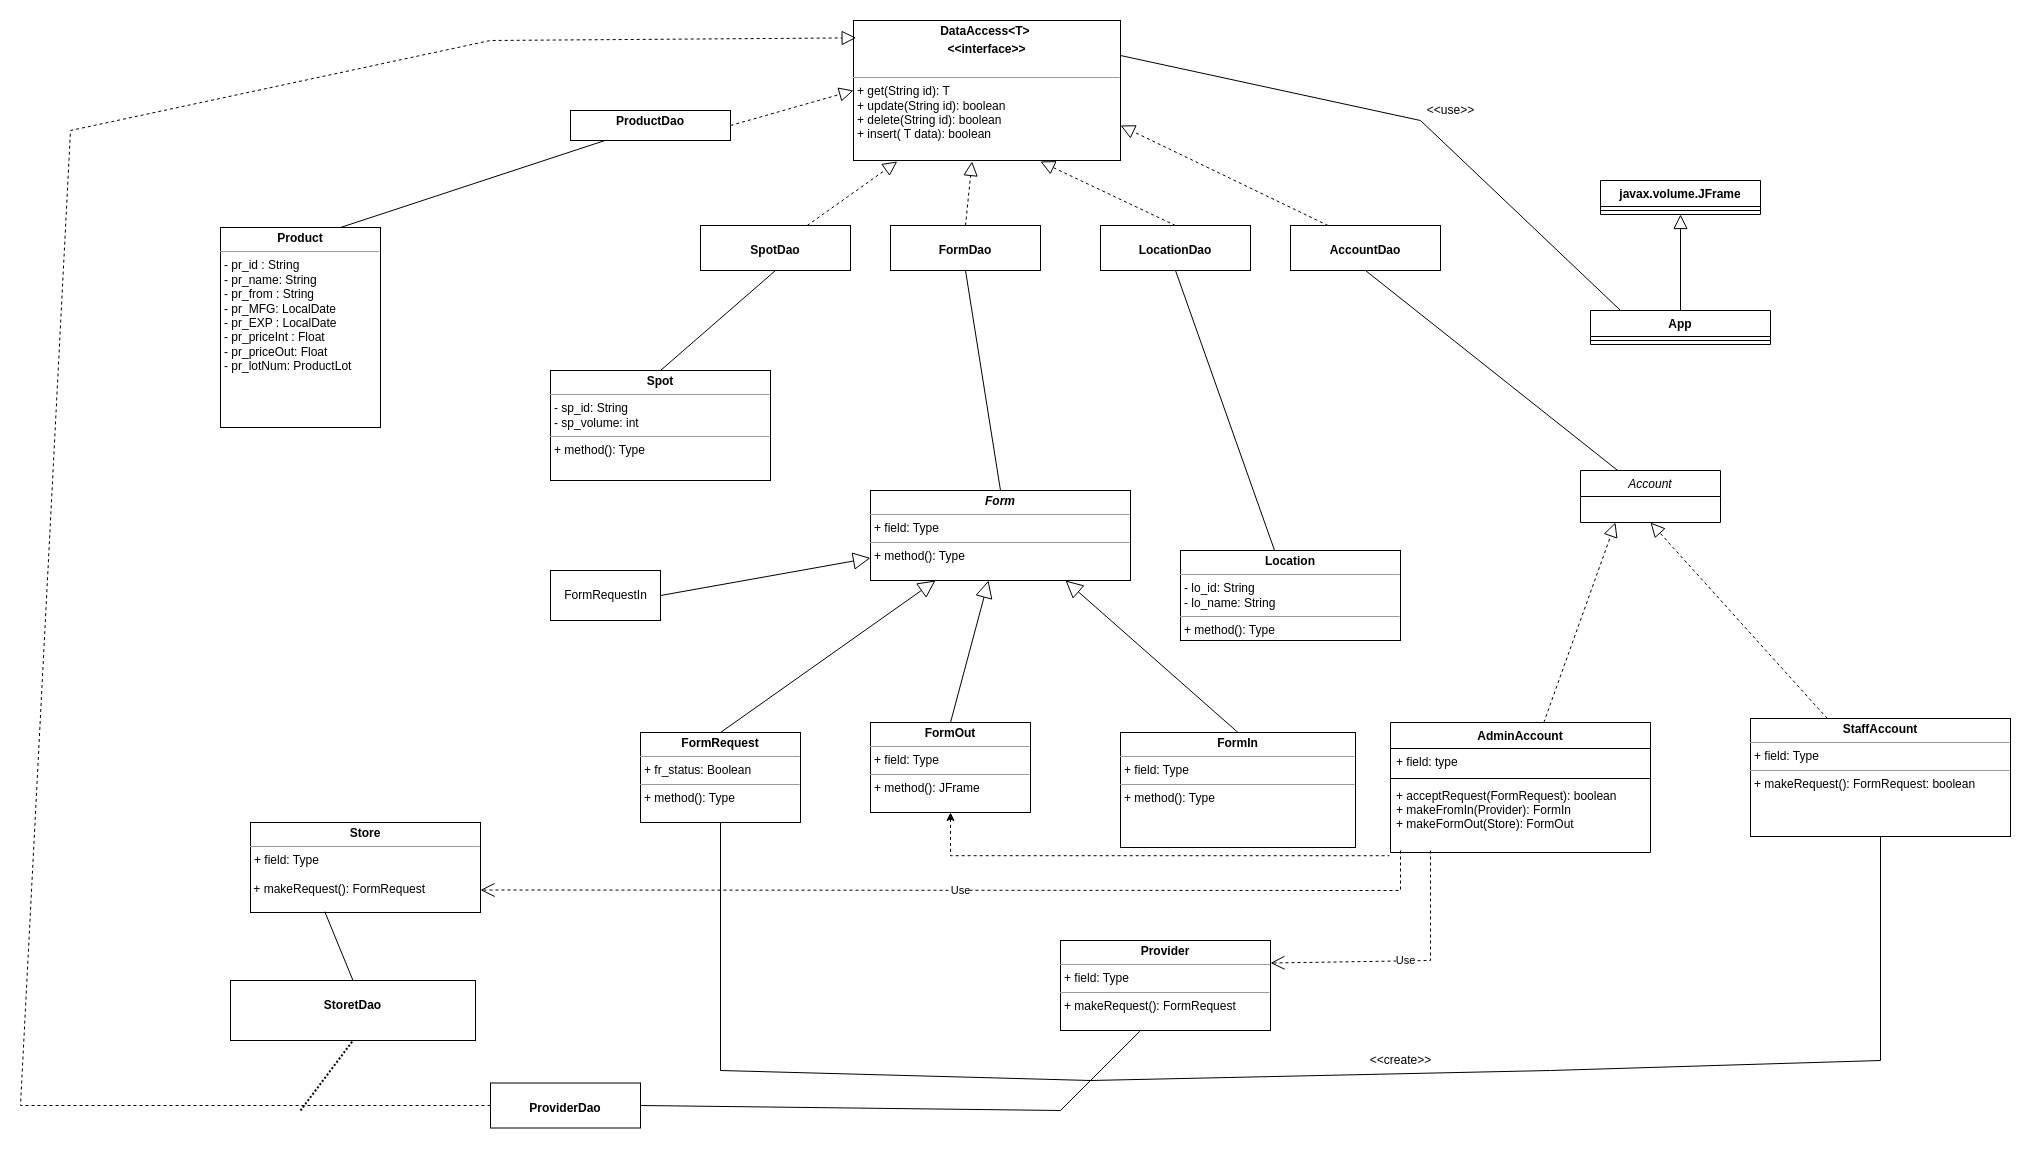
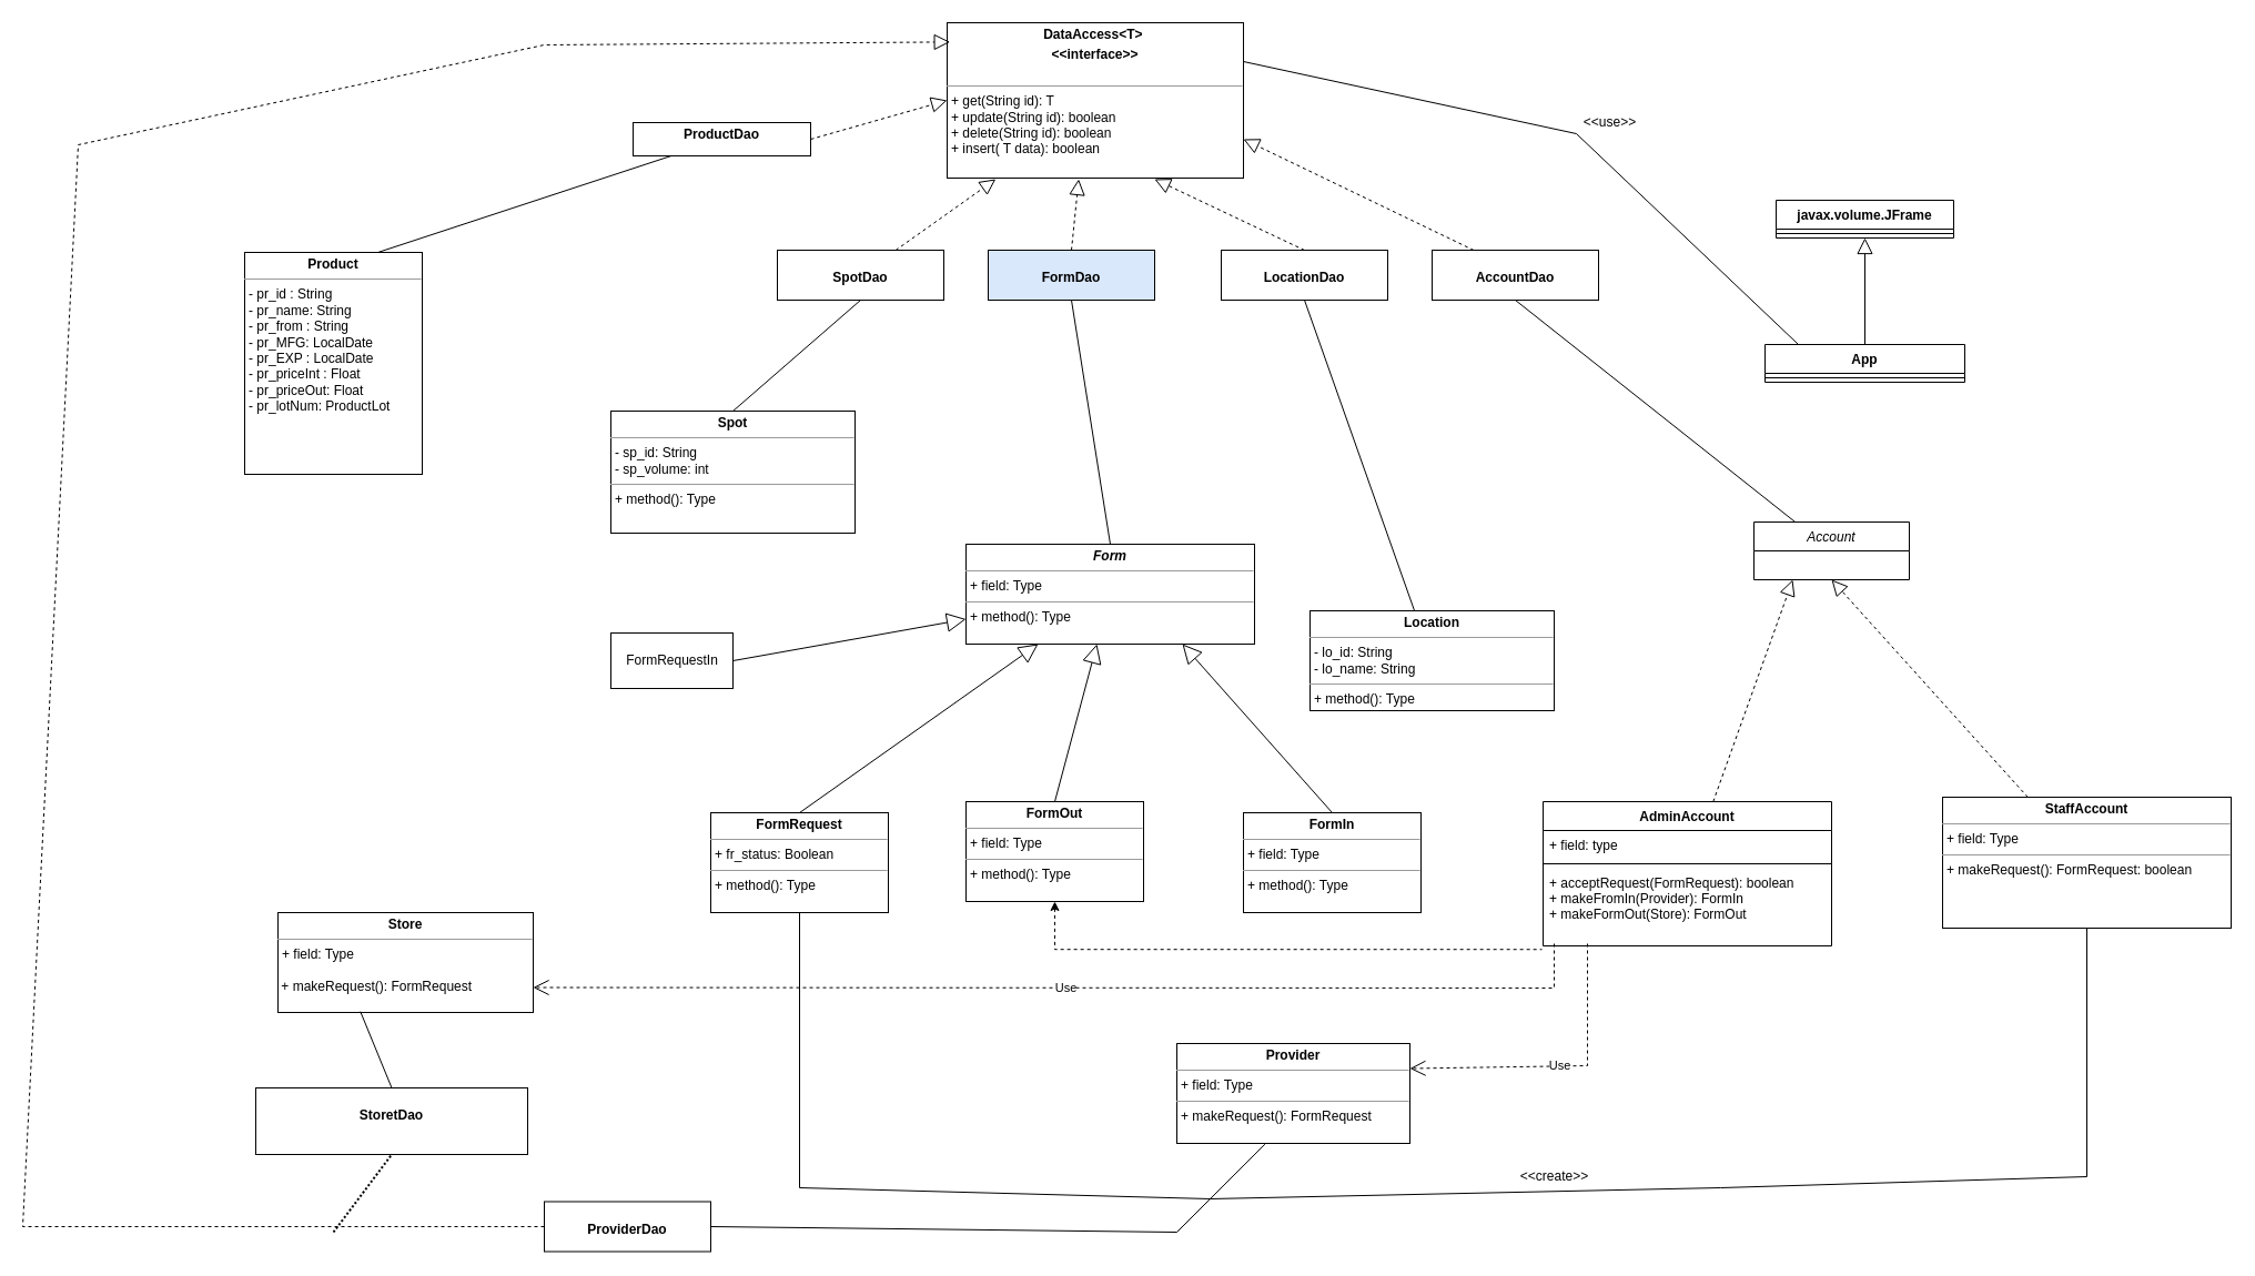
- <mxCell id="39" value="&lt;p style=&quot;margin:0px;margin-top:4px;text-align:center;&quot;&gt;&lt;br&gt;&lt;b&gt;FormDao&lt;/b&gt;&lt;/p&gt;" style="verticalAlign=top;align=left;overflow=fill;fontSize=12;fontFamily=Helvetica;html=1;" parent="1" vertex="1"><mxGeometry x="890" y="225" width="150" height="45" as="geometry" /></mxCell>
+ <mxCell id="39" value="&lt;p style=&quot;margin:0px;margin-top:4px;text-align:center;&quot;&gt;&lt;br&gt;&lt;b&gt;FormDao&lt;/b&gt;&lt;/p&gt;" style="verticalAlign=top;align=left;overflow=fill;fontSize=12;fontFamily=Helvetica;html=1;fillColor=#dae8fc;" parent="1" vertex="1"><mxGeometry x="890" y="225" width="150" height="45" as="geometry" /></mxCell>
- <mxCell id="10" value="&lt;p style=&quot;margin:0px;margin-top:4px;text-align:center;&quot;&gt;&lt;b&gt;FormOut&lt;/b&gt;&lt;/p&gt;&lt;hr size=&quot;1&quot;&gt;&lt;p style=&quot;margin:0px;margin-left:4px;&quot;&gt;+ field: Type&lt;/p&gt;&lt;hr size=&quot;1&quot;&gt;&lt;p style=&quot;margin:0px;margin-left:4px;&quot;&gt;+ method(): JFrame&lt;/p&gt;" style="verticalAlign=top;align=left;overflow=fill;fontSize=12;fontFamily=Helvetica;html=1;" parent="1" vertex="1"><mxGeometry x="870" y="722" width="160" height="90" as="geometry" /></mxCell>
+ <mxCell id="10" value="&lt;p style=&quot;margin:0px;margin-top:4px;text-align:center;&quot;&gt;&lt;b&gt;FormOut&lt;/b&gt;&lt;/p&gt;&lt;hr size=&quot;1&quot;&gt;&lt;p style=&quot;margin:0px;margin-left:4px;&quot;&gt;+ field: Type&lt;/p&gt;&lt;hr size=&quot;1&quot;&gt;&lt;p style=&quot;margin:0px;margin-left:4px;&quot;&gt;+ method(): Type&lt;/p&gt;" style="verticalAlign=top;align=left;overflow=fill;fontSize=12;fontFamily=Helvetica;html=1;" parent="1" vertex="1"><mxGeometry x="870" y="722" width="160" height="90" as="geometry" /></mxCell>
- <mxCell id="27" value="&lt;p style=&quot;margin:0px;margin-top:4px;text-align:center;&quot;&gt;&lt;b&gt;FormIn&lt;/b&gt;&lt;/p&gt;&lt;hr size=&quot;1&quot;&gt;&lt;p style=&quot;margin:0px;margin-left:4px;&quot;&gt;+ field: Type&lt;/p&gt;&lt;hr size=&quot;1&quot;&gt;&lt;p style=&quot;margin:0px;margin-left:4px;&quot;&gt;+ method(): Type&lt;/p&gt;" style="verticalAlign=top;align=left;overflow=fill;fontSize=12;fontFamily=Helvetica;html=1;" parent="1" vertex="1"><mxGeometry x="1120" y="732" width="235" height="115" as="geometry" /></mxCell>
+ <mxCell id="27" value="&lt;p style=&quot;margin:0px;margin-top:4px;text-align:center;&quot;&gt;&lt;b&gt;FormIn&lt;/b&gt;&lt;/p&gt;&lt;hr size=&quot;1&quot;&gt;&lt;p style=&quot;margin:0px;margin-left:4px;&quot;&gt;+ field: Type&lt;/p&gt;&lt;hr size=&quot;1&quot;&gt;&lt;p style=&quot;margin:0px;margin-left:4px;&quot;&gt;+ method(): Type&lt;/p&gt;" style="verticalAlign=top;align=left;overflow=fill;fontSize=12;fontFamily=Helvetica;html=1;" parent="1" vertex="1"><mxGeometry x="1120" y="732" width="160" height="90" as="geometry" /></mxCell>
